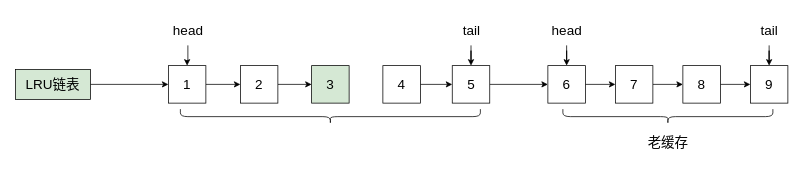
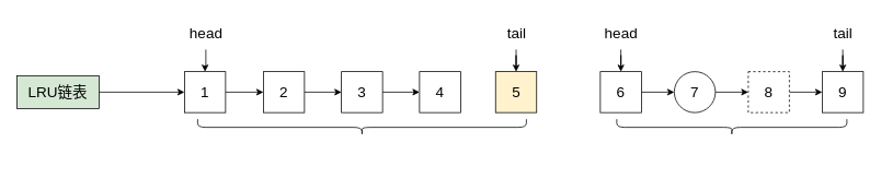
- <mxCell id="7" value="3" style="whiteSpace=wrap;html=1;aspect=fixed;fontSize=18;fillColor=#d5e8d4;" vertex="1" parent="1"><mxGeometry x="415" y="87" width="50" height="50" as="geometry" /></mxCell>
+ <mxCell id="7" value="3" style="whiteSpace=wrap;html=1;aspect=fixed;fontSize=18;" vertex="1" parent="1"><mxGeometry x="415" y="87" width="50" height="50" as="geometry" /></mxCell>
+ <mxCell id="6" style="edgeStyle=orthogonalEdgeStyle;rounded=0;orthogonalLoop=1;jettySize=auto;html=1;exitX=1;exitY=0.5;exitDx=0;exitDy=0;entryX=0;entryY=0.5;entryDx=0;entryDy=0;fontSize=18;" edge="1" parent="1" source="7" target="9"><mxGeometry relative="1" as="geometry" /></mxCell>
- <mxCell id="8" style="edgeStyle=orthogonalEdgeStyle;rounded=0;orthogonalLoop=1;jettySize=auto;html=1;exitX=1;exitY=0.5;exitDx=0;exitDy=0;entryX=0;entryY=0.5;entryDx=0;entryDy=0;fontSize=18;" edge="1" parent="1" source="9" target="11"><mxGeometry relative="1" as="geometry" /></mxCell>
- <mxCell id="11" value="5" style="whiteSpace=wrap;html=1;aspect=fixed;fontSize=18;" vertex="1" parent="1"><mxGeometry x="602.5" y="87" width="50" height="50" as="geometry" /></mxCell>
+ <mxCell id="11" value="5" style="whiteSpace=wrap;html=1;aspect=fixed;fontSize=18;fillColor=#fff2cc;" vertex="1" parent="1"><mxGeometry x="602.5" y="87" width="50" height="50" as="geometry" /></mxCell>
- <mxCell id="10" value="" style="edgeStyle=orthogonalEdgeStyle;rounded=0;orthogonalLoop=1;jettySize=auto;html=1;fontSize=18;" edge="1" parent="1" source="11" target="19"><mxGeometry relative="1" as="geometry" /></mxCell>
- <mxCell id="21" value="7" style="whiteSpace=wrap;html=1;aspect=fixed;fontSize=18;" vertex="1" parent="1"><mxGeometry x="820" y="87" width="50" height="50" as="geometry" /></mxCell>
+ <mxCell id="21" value="7" style="ellipse;whiteSpace=wrap;html=1;aspect=fixed;fontSize=18;" vertex="1" parent="1"><mxGeometry x="820" y="87" width="50" height="50" as="geometry" /></mxCell>
- <mxCell id="23" value="8" style="whiteSpace=wrap;html=1;aspect=fixed;fontSize=18;" vertex="1" parent="1"><mxGeometry x="910" y="87" width="50" height="50" as="geometry" /></mxCell>
+ <mxCell id="23" value="8" style="whiteSpace=wrap;html=1;aspect=fixed;fontSize=18;dashed=1;" vertex="1" parent="1"><mxGeometry x="910" y="87" width="50" height="50" as="geometry" /></mxCell>
- <mxCell id="31" value="老缓存" style="text;html=1;align=center;verticalAlign=middle;resizable=0;points=[];autosize=1;strokeColor=none;fillColor=none;fontSize=18;" vertex="1" parent="1"><mxGeometry x="850" y="170" width="80" height="40" as="geometry" /></mxCell>
